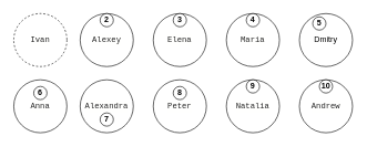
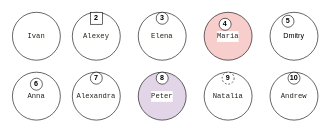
- <mxCell id="12" value="&lt;b&gt;2&lt;/b&gt;" style="ellipse;whiteSpace=wrap;html=1;aspect=fixed;" parent="1" vertex="1"><mxGeometry x="150" y="20" width="20" height="20" as="geometry" /></mxCell>
+ <mxCell id="12" value="&lt;b&gt;2&lt;/b&gt;" style="whiteSpace=wrap;html=1;aspect=fixed;rounded=0;" parent="1" vertex="1"><mxGeometry x="150" y="20" width="20" height="20" as="geometry" /></mxCell>
- <mxCell id="14" value="&lt;b&gt;4&lt;/b&gt;" style="ellipse;whiteSpace=wrap;html=1;aspect=fixed;" parent="1" vertex="1"><mxGeometry x="370" y="20" width="20" height="20" as="geometry" /></mxCell>
+ <mxCell id="14" value="&lt;b&gt;4&lt;/b&gt;" style="ellipse;whiteSpace=wrap;html=1;aspect=fixed;" parent="1" vertex="1"><mxGeometry x="365" y="30" width="20" height="20" as="geometry" /></mxCell>
- <mxCell id="2" value="&lt;div style=&quot;color: rgb(33, 33, 33); background-color: rgb(255, 255, 254); font-family: Menlo, Monaco, &amp;quot;Courier New&amp;quot;, monospace; line-height: 18px;&quot;&gt;Ivan&lt;/div&gt;" style="ellipse;whiteSpace=wrap;html=1;aspect=fixed;dashed=1;" parent="1" vertex="1"><mxGeometry x="20" y="20" width="80" height="80" as="geometry" /></mxCell>
+ <mxCell id="2" value="&lt;div style=&quot;color: rgb(33, 33, 33); background-color: rgb(255, 255, 254); font-family: Menlo, Monaco, &amp;quot;Courier New&amp;quot;, monospace; line-height: 18px;&quot;&gt;Ivan&lt;/div&gt;" style="ellipse;whiteSpace=wrap;html=1;aspect=fixed;" parent="1" vertex="1"><mxGeometry x="20" y="20" width="80" height="80" as="geometry" /></mxCell>
- <mxCell id="5" value="&lt;div style=&quot;color: rgb(33, 33, 33); background-color: rgb(255, 255, 254); font-family: Menlo, Monaco, &amp;quot;Courier New&amp;quot;, monospace; line-height: 18px;&quot;&gt;Maria&lt;/div&gt;" style="ellipse;whiteSpace=wrap;html=1;aspect=fixed;" parent="1" vertex="1"><mxGeometry x="340" y="20" width="80" height="80" as="geometry" /></mxCell>
+ <mxCell id="5" value="&lt;div style=&quot;color: rgb(33, 33, 33); background-color: rgb(255, 255, 254); font-family: Menlo, Monaco, &amp;quot;Courier New&amp;quot;, monospace; line-height: 18px;&quot;&gt;Maria&lt;/div&gt;" style="ellipse;whiteSpace=wrap;html=1;aspect=fixed;fillColor=#f8cecc;" parent="1" vertex="1"><mxGeometry x="340" y="20" width="80" height="80" as="geometry" /></mxCell>
- <mxCell id="19" value="&lt;b&gt;9&lt;/b&gt;" style="ellipse;whiteSpace=wrap;html=1;aspect=fixed;" parent="1" vertex="1"><mxGeometry x="370" y="120" width="20" height="20" as="geometry" /></mxCell>
+ <mxCell id="19" value="&lt;b&gt;9&lt;/b&gt;" style="ellipse;whiteSpace=wrap;html=1;aspect=fixed;dashed=1;" parent="1" vertex="1"><mxGeometry x="370" y="120" width="20" height="20" as="geometry" /></mxCell>
- <mxCell id="18" value="&lt;b&gt;8&lt;/b&gt;" style="ellipse;whiteSpace=wrap;html=1;aspect=fixed;" parent="1" vertex="1"><mxGeometry x="260" y="130" width="20" height="20" as="geometry" /></mxCell>
+ <mxCell id="18" value="&lt;b&gt;8&lt;/b&gt;" style="ellipse;whiteSpace=wrap;html=1;aspect=fixed;" parent="1" vertex="1"><mxGeometry x="260" y="120" width="20" height="20" as="geometry" /></mxCell>
- <mxCell id="9" value="&lt;div style=&quot;color: rgb(33, 33, 33); background-color: rgb(255, 255, 254); font-family: Menlo, Monaco, &amp;quot;Courier New&amp;quot;, monospace; line-height: 18px;&quot;&gt;Peter&lt;br&gt;&lt;/div&gt;" style="ellipse;whiteSpace=wrap;html=1;aspect=fixed;" parent="1" vertex="1"><mxGeometry x="230" y="120" width="80" height="80" as="geometry" /></mxCell>
+ <mxCell id="9" value="&lt;div style=&quot;color: rgb(33, 33, 33); background-color: rgb(255, 255, 254); font-family: Menlo, Monaco, &amp;quot;Courier New&amp;quot;, monospace; line-height: 18px;&quot;&gt;Peter&lt;br&gt;&lt;/div&gt;" style="ellipse;whiteSpace=wrap;html=1;aspect=fixed;fillColor=#e1d5e7;" parent="1" vertex="1"><mxGeometry x="230" y="120" width="80" height="80" as="geometry" /></mxCell>
- <mxCell id="17" value="&lt;b&gt;7&lt;/b&gt;" style="ellipse;whiteSpace=wrap;html=1;aspect=fixed;" parent="1" vertex="1"><mxGeometry x="150" y="170" width="20" height="20" as="geometry" /></mxCell>
+ <mxCell id="17" value="&lt;b&gt;7&lt;/b&gt;" style="ellipse;whiteSpace=wrap;html=1;aspect=fixed;" parent="1" vertex="1"><mxGeometry x="150" y="120" width="20" height="20" as="geometry" /></mxCell>
